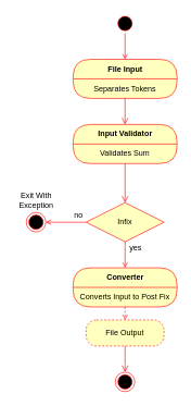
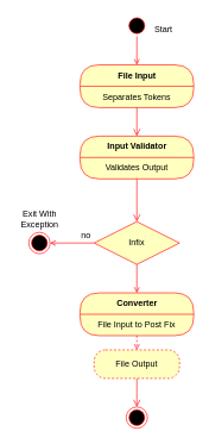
+ <mxCell id="7" value="Start" style="text;html=1;resizable=0;points=[];autosize=1;align=left;verticalAlign=top;spacingTop=-4;" parent="1" vertex="1"><mxGeometry x="215" y="30" width="40" height="20" as="geometry" /></mxCell>
- <mxCell id="9" value="Validates Sum" style="text;html=1;strokeColor=none;fillColor=none;align=center;verticalAlign=middle;spacingLeft=4;spacingRight=4;whiteSpace=wrap;overflow=hidden;rotatable=0;fontColor=#000000;" vertex="1" parent="8"><mxGeometry y="30" width="160" height="30" as="geometry" /></mxCell>
+ <mxCell id="9" value="Validates Output" style="text;html=1;strokeColor=none;fillColor=none;align=center;verticalAlign=middle;spacingLeft=4;spacingRight=4;whiteSpace=wrap;overflow=hidden;rotatable=0;fontColor=#000000;" vertex="1" parent="8"><mxGeometry y="30" width="160" height="30" as="geometry" /></mxCell>
- <mxCell id="17" value="yes" style="text;html=1;resizable=0;points=[];autosize=1;align=left;verticalAlign=top;spacingTop=-4;fontSize=12;" vertex="1" parent="1"><mxGeometry x="197" y="370" width="30" height="20" as="geometry" /></mxCell>
- <mxCell id="19" value="Converts Input to Post Fix" style="text;html=1;strokeColor=none;fillColor=none;align=center;verticalAlign=middle;spacingLeft=4;spacingRight=4;whiteSpace=wrap;overflow=hidden;rotatable=0;fontColor=#000000;" vertex="1" parent="18"><mxGeometry y="30" width="160" height="30" as="geometry" /></mxCell>
+ <mxCell id="19" value="File Input to Post Fix" style="text;html=1;strokeColor=none;fillColor=none;align=center;verticalAlign=middle;spacingLeft=4;spacingRight=4;whiteSpace=wrap;overflow=hidden;rotatable=0;fontColor=#000000;" vertex="1" parent="18"><mxGeometry y="30" width="160" height="30" as="geometry" /></mxCell>
